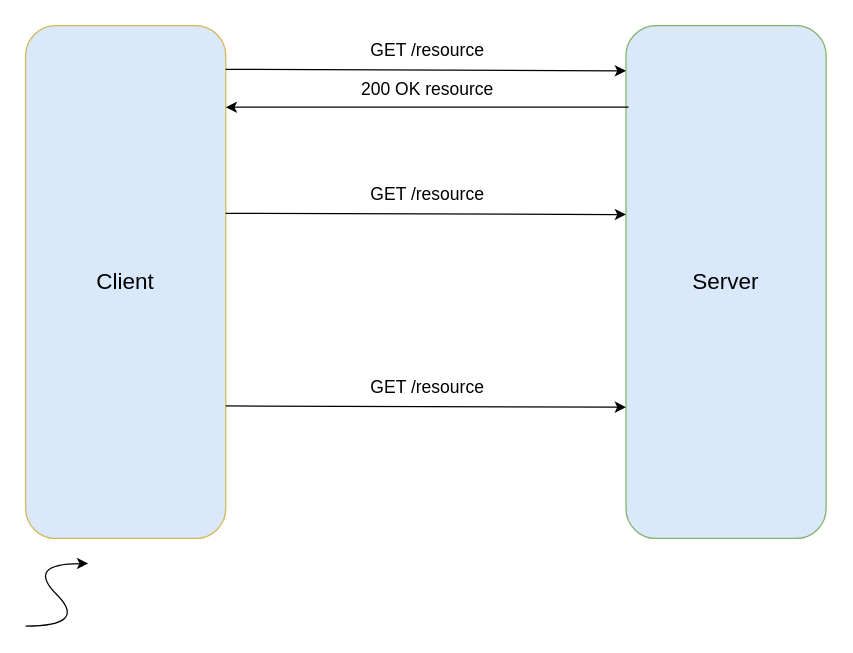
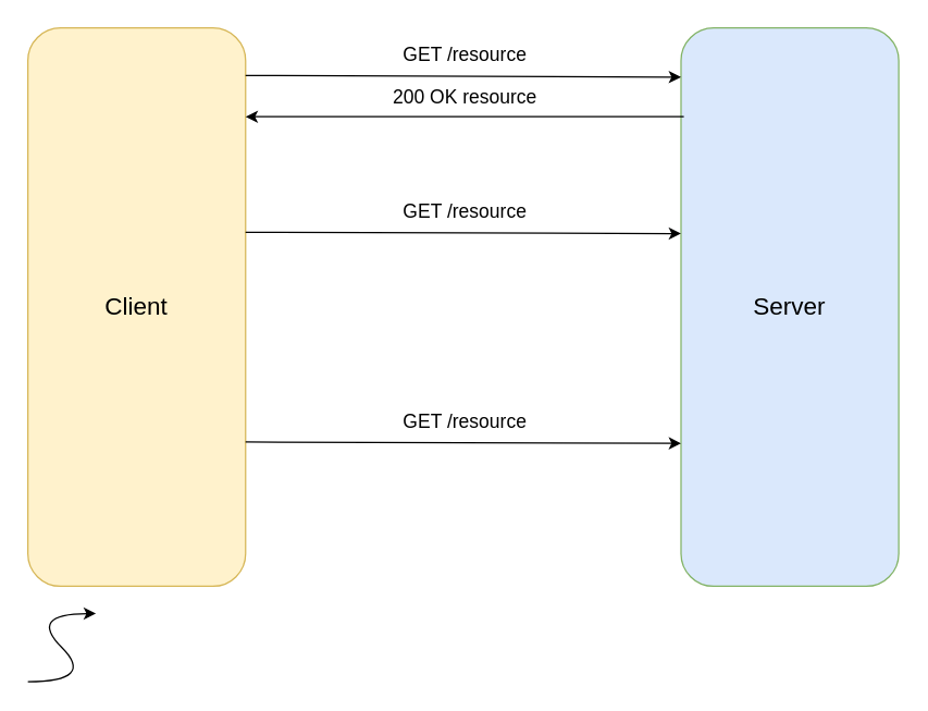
- <mxCell id="2" value="&lt;font style=&quot;font-size: 18px&quot;&gt;Client&lt;/font&gt;" style="rounded=1;whiteSpace=wrap;html=1;fillColor=#dae8fc;strokeColor=#d6b656;" vertex="1" parent="1"><mxGeometry x="20" y="20" width="160" height="410" as="geometry" /></mxCell>
+ <mxCell id="2" value="&lt;font style=&quot;font-size: 18px&quot;&gt;Client&lt;/font&gt;" style="rounded=1;whiteSpace=wrap;html=1;fillColor=#fff2cc;strokeColor=#d6b656;" vertex="1" parent="1"><mxGeometry x="20" y="20" width="160" height="410" as="geometry" /></mxCell>
